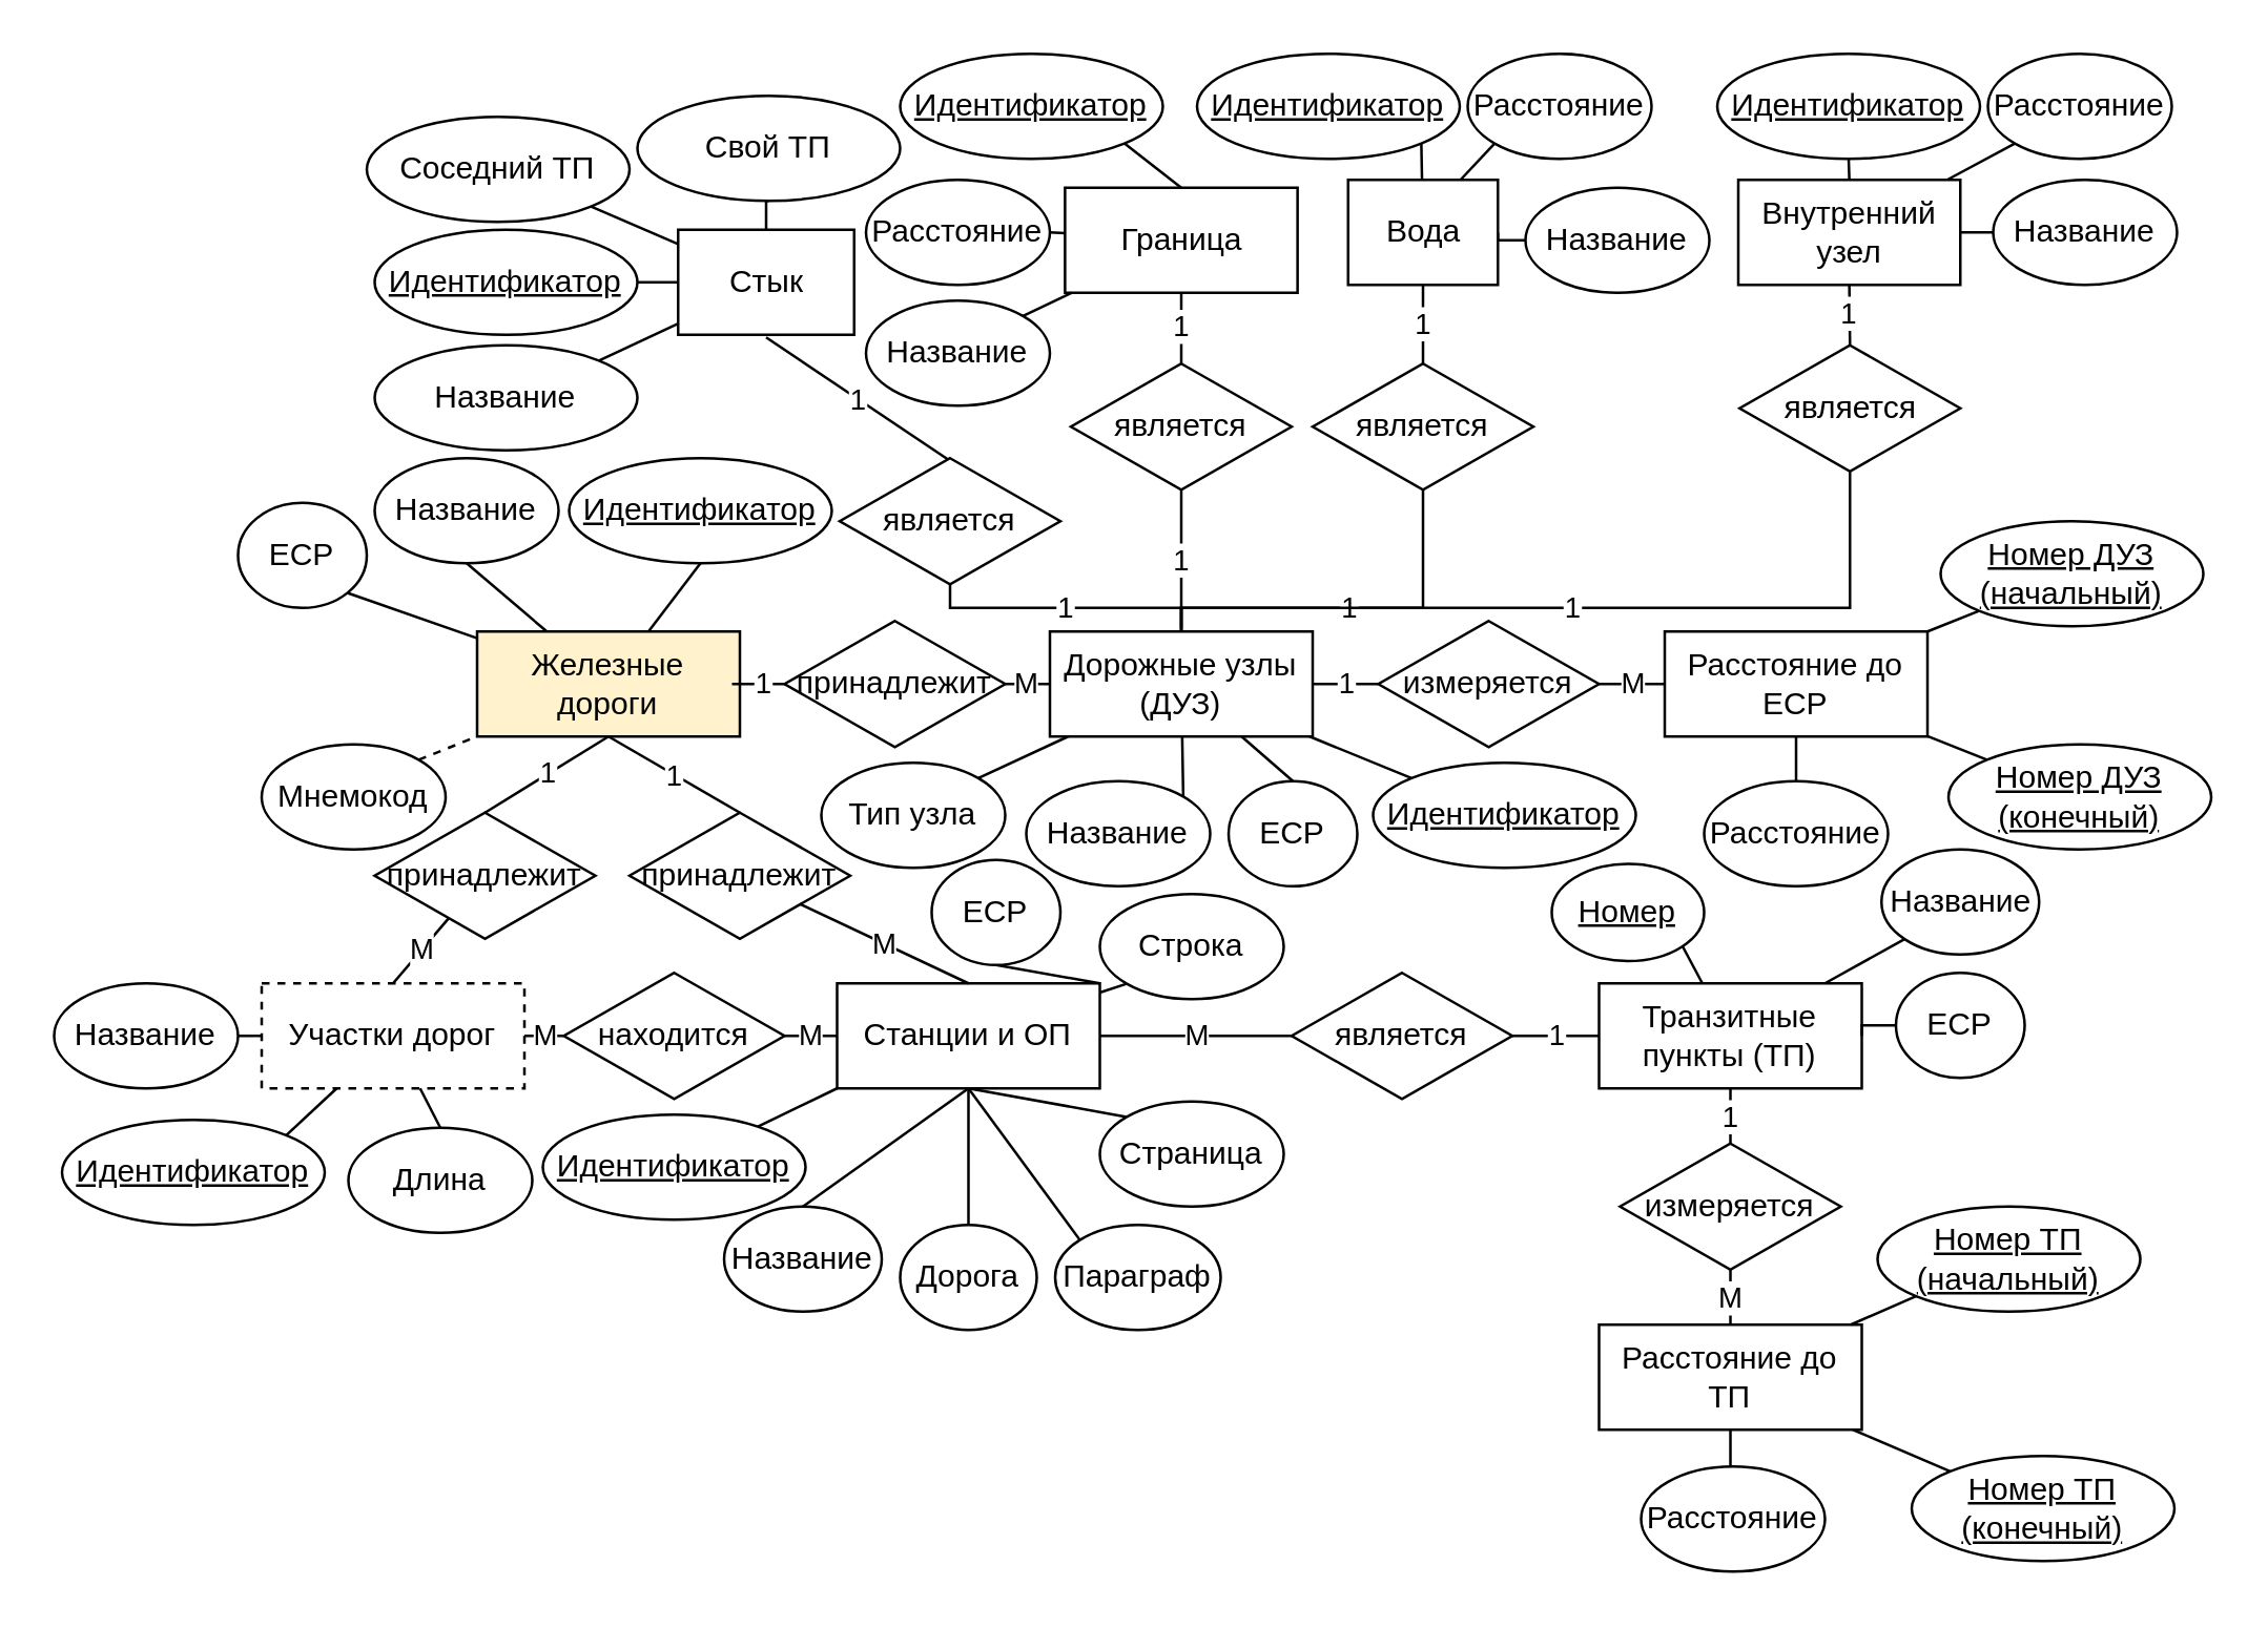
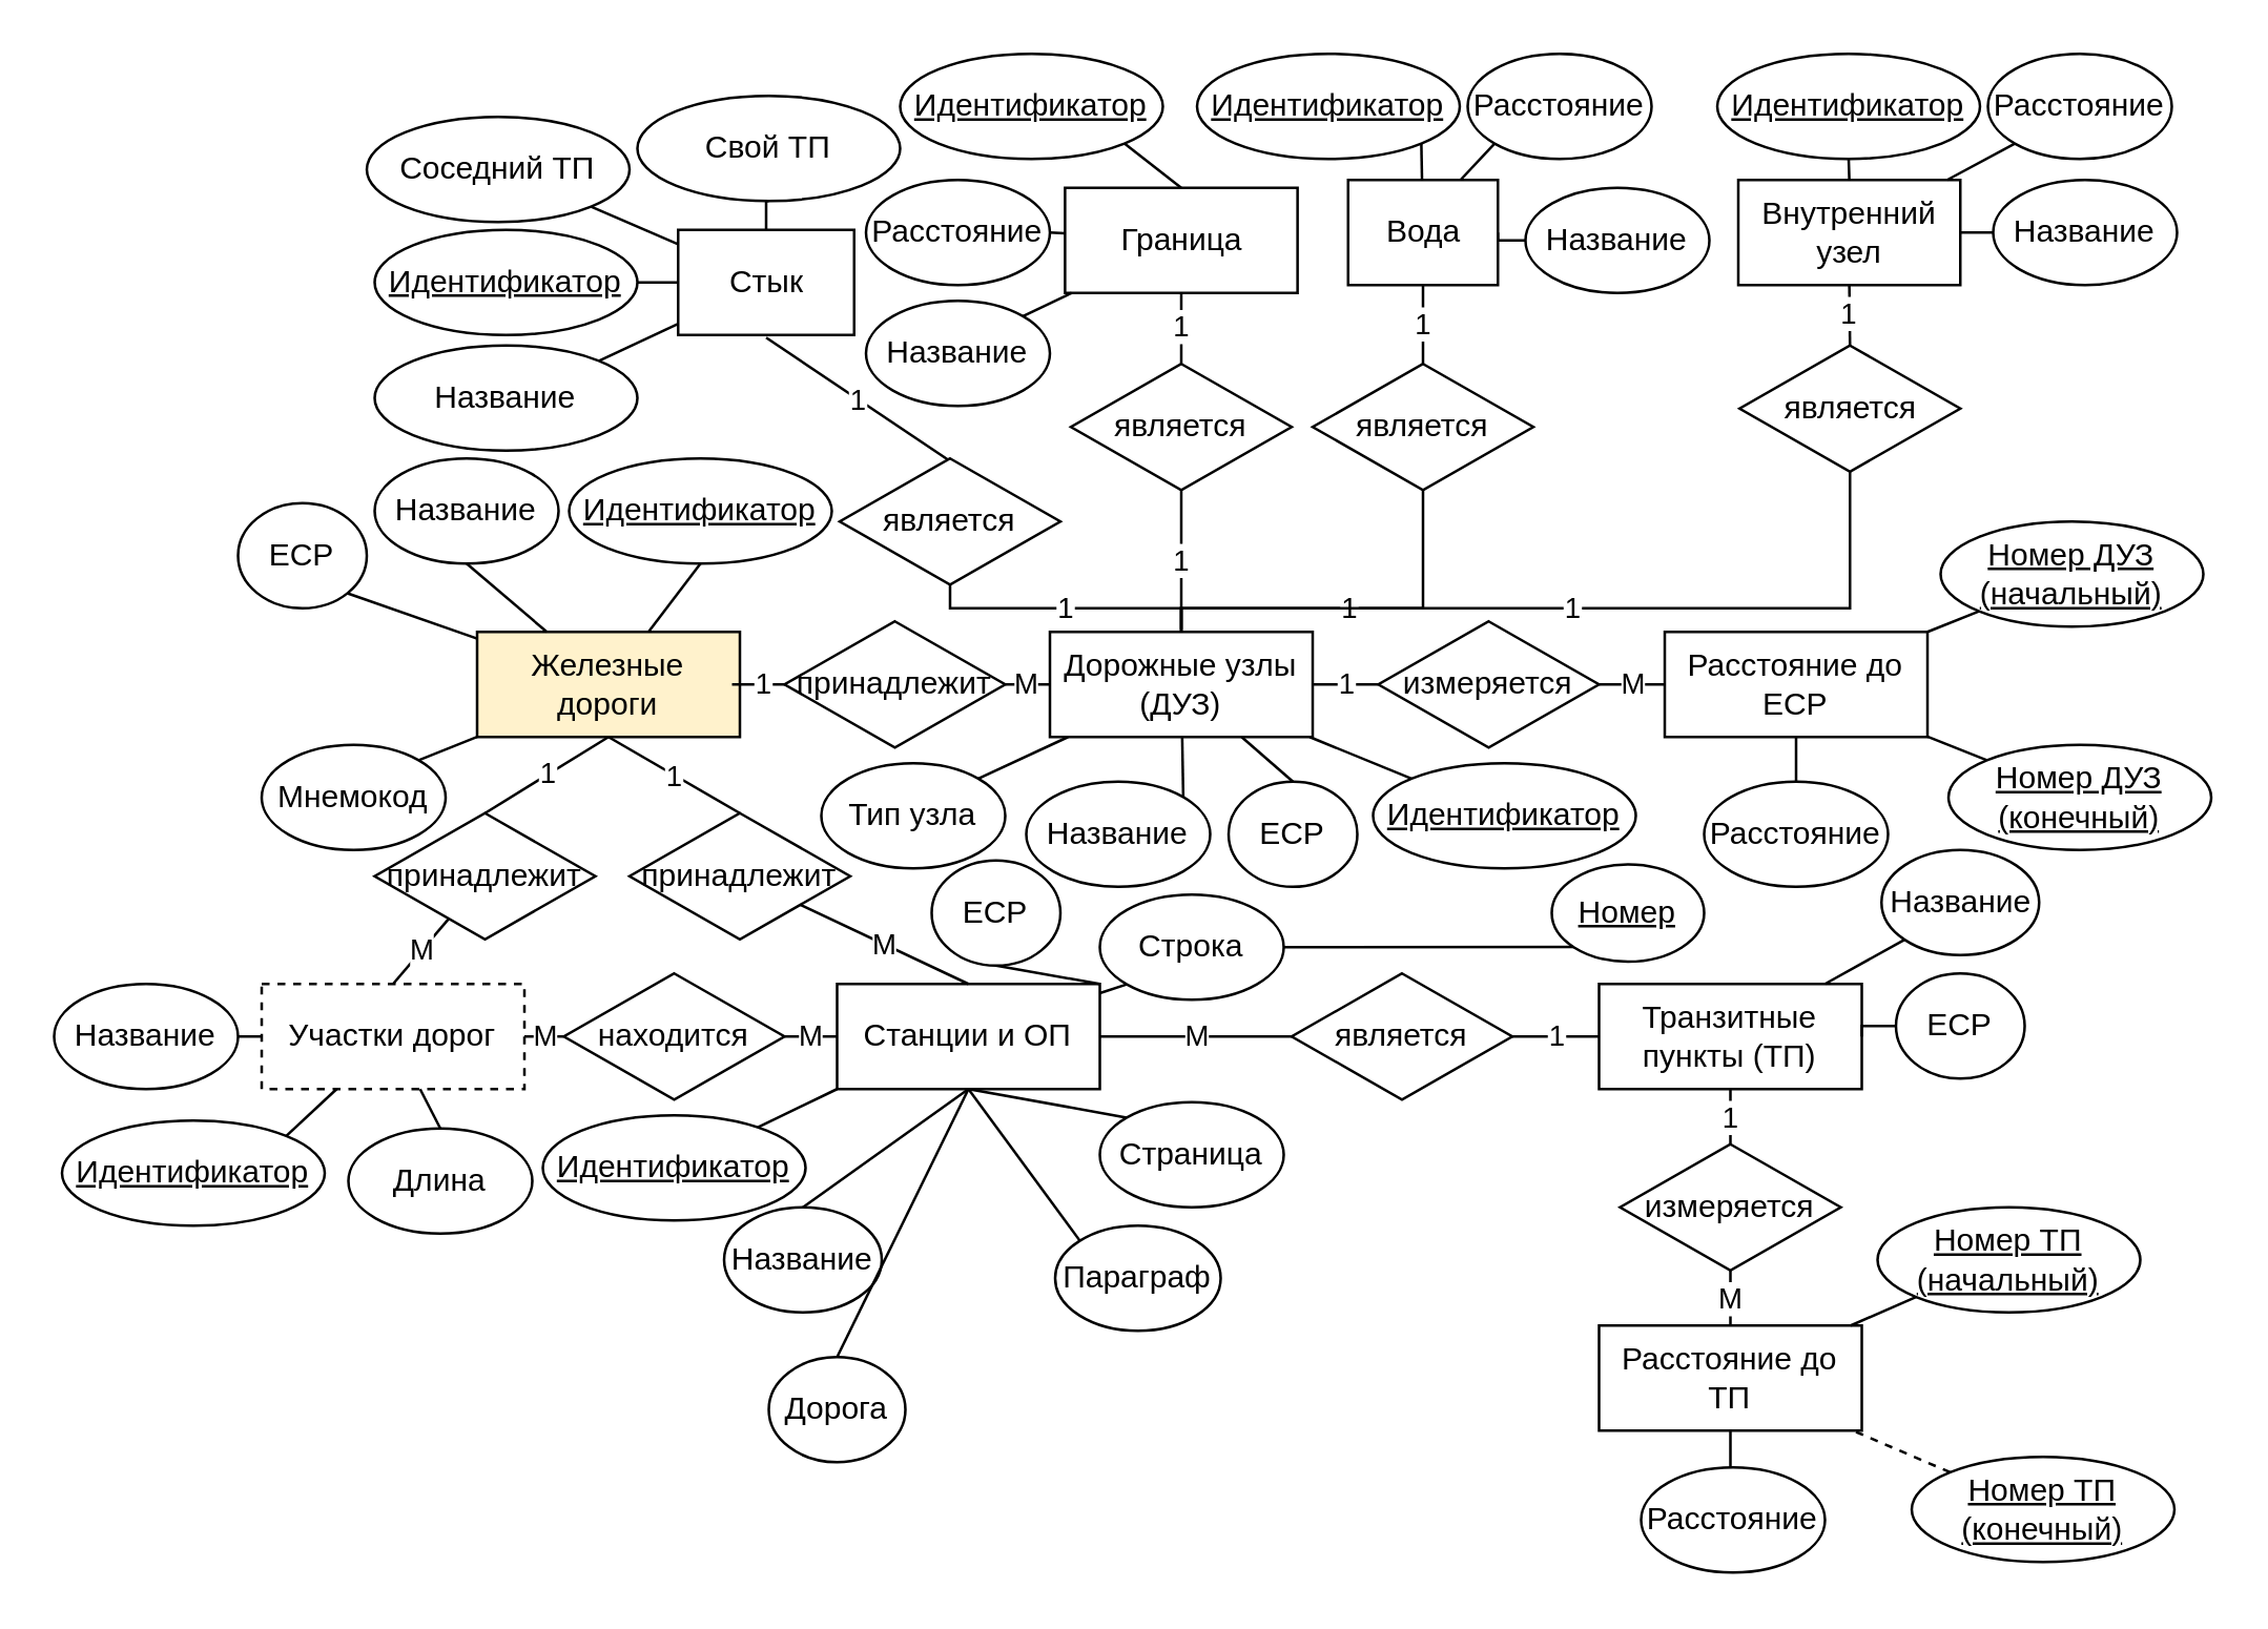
- <mxCell id="74" style="rounded=0;orthogonalLoop=1;jettySize=auto;html=1;exitX=1;exitY=0;exitDx=0;exitDy=0;endArrow=none;endFill=0;dashed=1;" edge="1" parent="1" source="75" target="65"><mxGeometry relative="1" as="geometry" /></mxCell>
+ <mxCell id="74" style="rounded=0;orthogonalLoop=1;jettySize=auto;html=1;exitX=1;exitY=0;exitDx=0;exitDy=0;endArrow=none;endFill=0;" edge="1" parent="1" source="75" target="65"><mxGeometry relative="1" as="geometry" /></mxCell>
- <mxCell id="118" style="rounded=0;orthogonalLoop=1;jettySize=auto;html=1;exitX=1;exitY=1;exitDx=0;exitDy=0;endArrow=none;endFill=0;" edge="1" parent="1" source="119" target="110"><mxGeometry relative="1" as="geometry" /></mxCell>
+ <mxCell id="118" style="rounded=0;orthogonalLoop=1;jettySize=auto;html=1;exitX=1;exitY=1;exitDx=0;exitDy=0;endArrow=none;endFill=0;" edge="1" parent="1" source="119" target="104"><mxGeometry relative="1" as="geometry" /></mxCell>
- <mxCell id="100" value="Дорога" style="ellipse;whiteSpace=wrap;html=1;align=center;" vertex="1" parent="1"><mxGeometry x="342" y="466" width="52" height="40" as="geometry" /></mxCell>
+ <mxCell id="100" value="Дорога" style="ellipse;whiteSpace=wrap;html=1;align=center;" vertex="1" parent="1"><mxGeometry x="292" y="516" width="52" height="40" as="geometry" /></mxCell>
- <mxCell id="124" style="rounded=0;orthogonalLoop=1;jettySize=auto;html=1;exitX=0;exitY=0;exitDx=0;exitDy=0;endArrow=none;endFill=0;" edge="1" parent="1" source="125" target="113"><mxGeometry relative="1" as="geometry" /></mxCell>
+ <mxCell id="124" style="rounded=0;orthogonalLoop=1;jettySize=auto;html=1;exitX=0;exitY=0;exitDx=0;exitDy=0;endArrow=none;endFill=0;dashed=1;" edge="1" parent="1" source="125" target="113"><mxGeometry relative="1" as="geometry" /></mxCell>
